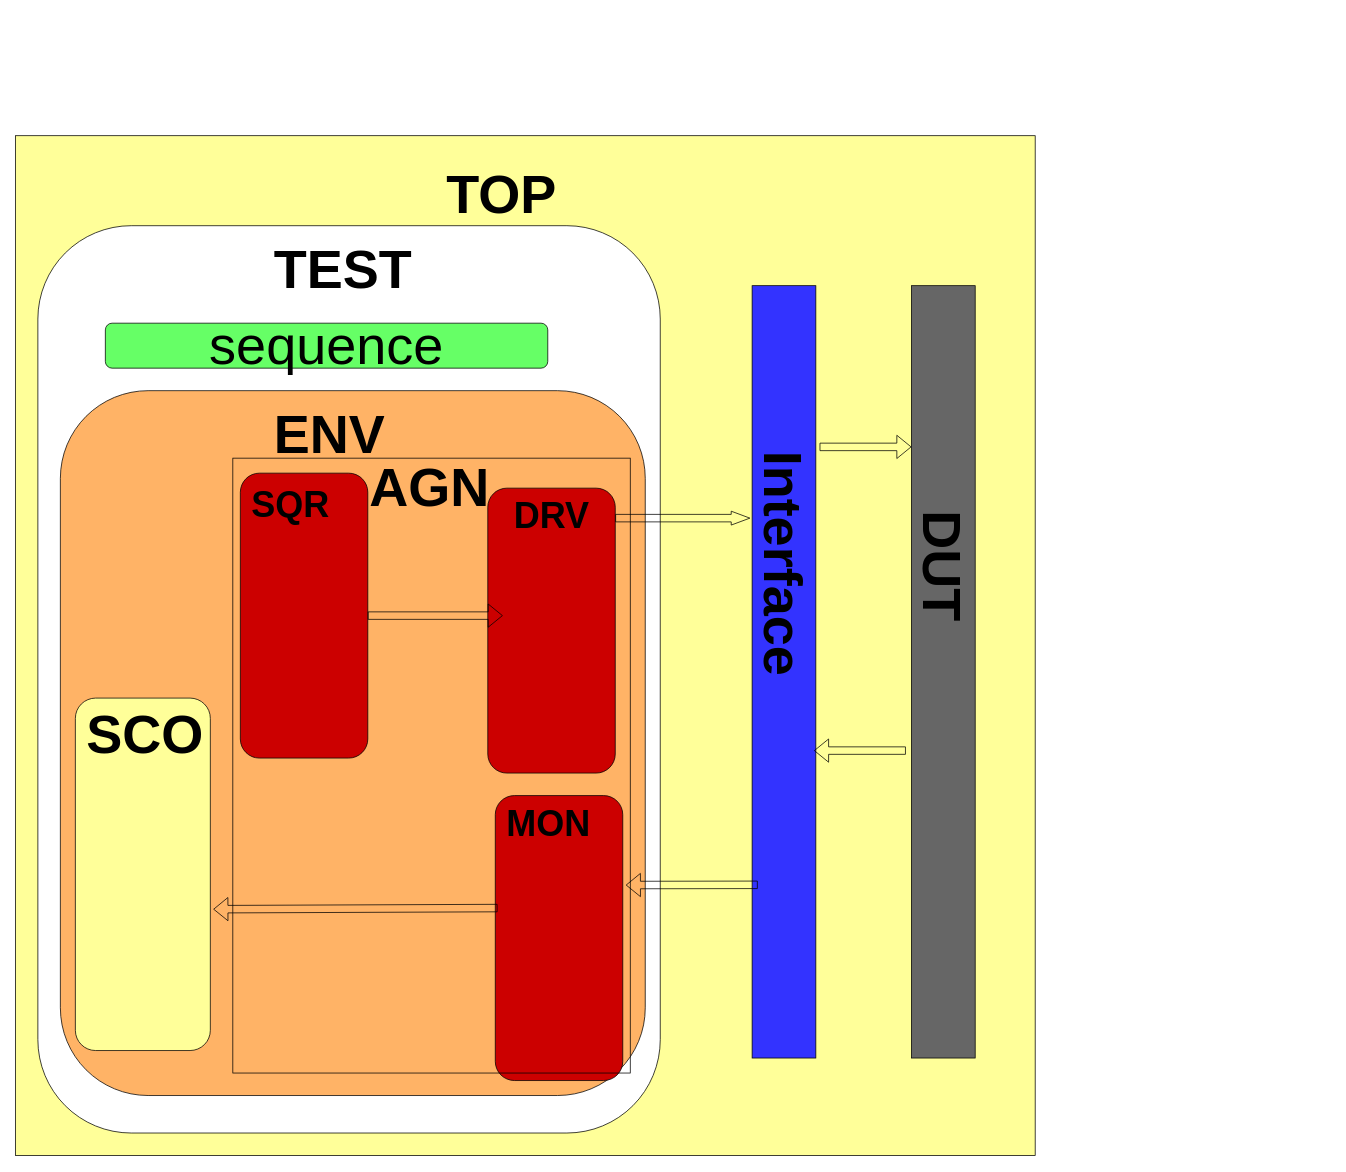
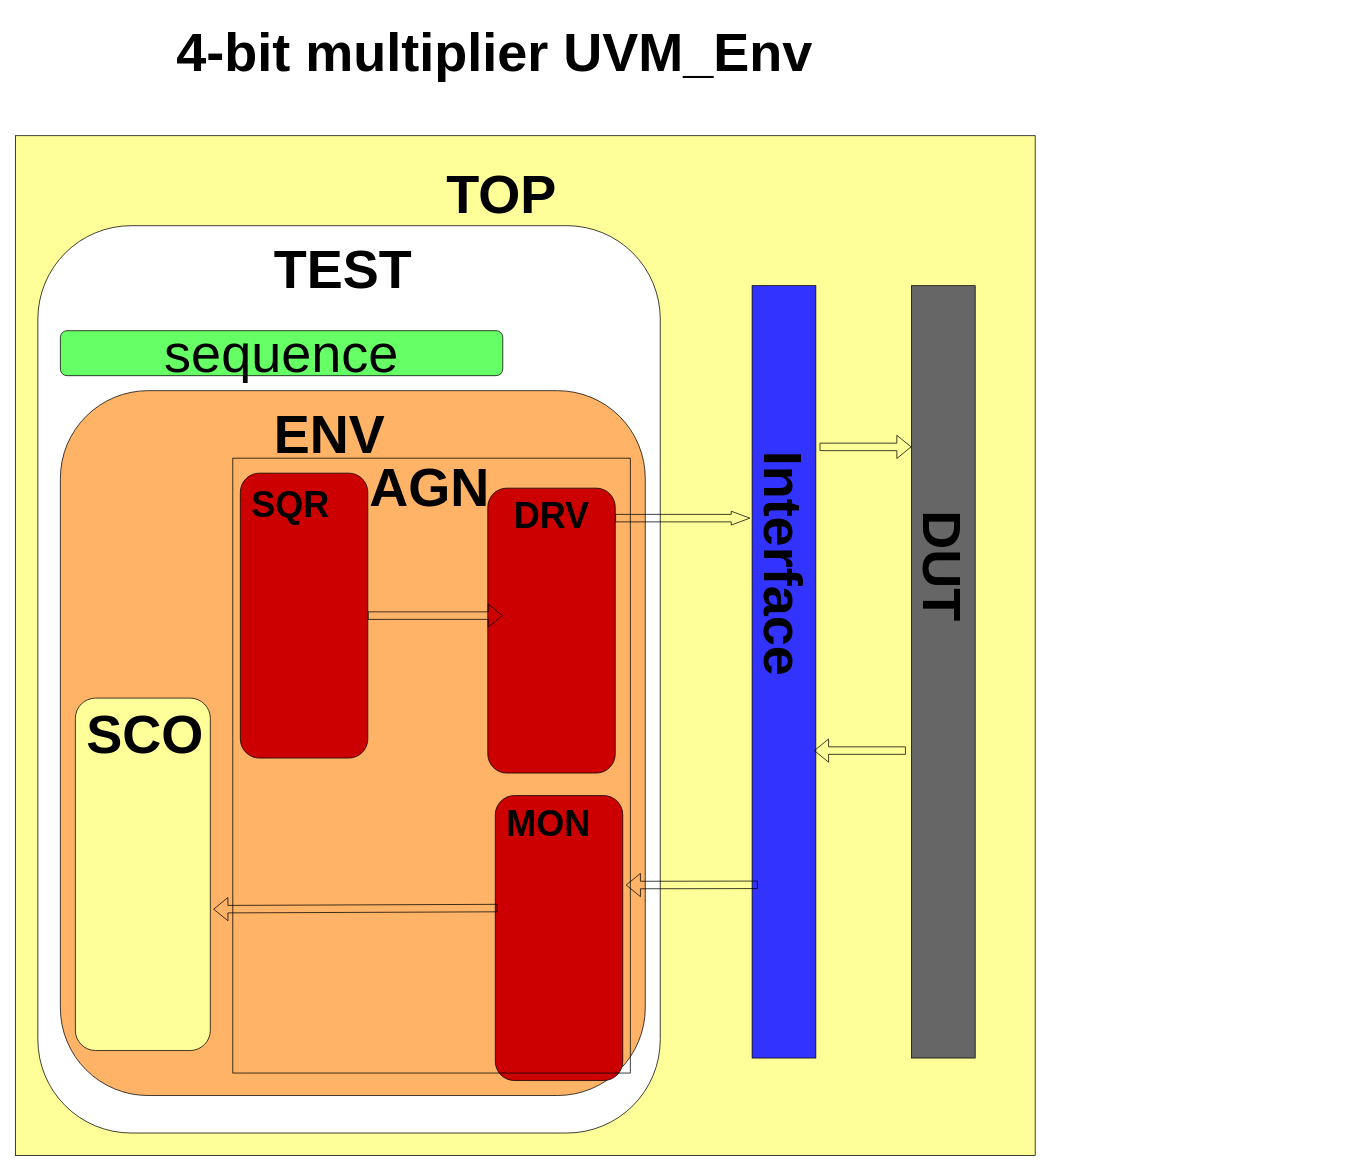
+ <mxCell id="29" value="&lt;h1 style=&quot;text-align: center;&quot;&gt;&lt;span style=&quot;font-size: 72px;&quot;&gt;4-bit multiplier UVM_Env&lt;/span&gt;&lt;/h1&gt;" style="text;html=1;strokeColor=none;fillColor=none;spacing=5;spacingTop=-20;whiteSpace=wrap;overflow=hidden;rounded=0;" vertex="1" parent="1"><mxGeometry x="230" y="20" width="920" height="120" as="geometry" /></mxCell>
- <mxCell id="12" value="sequence" style="rounded=1;whiteSpace=wrap;html=1;fontSize=72;fillColor=#66FF66;" vertex="1" parent="1"><mxGeometry x="140" y="430" width="590" height="60" as="geometry" /></mxCell>
+ <mxCell id="12" value="sequence" style="rounded=1;whiteSpace=wrap;html=1;fontSize=72;fillColor=#66FF66;" vertex="1" parent="1"><mxGeometry x="80" y="440" width="590" height="60" as="geometry" /></mxCell>
